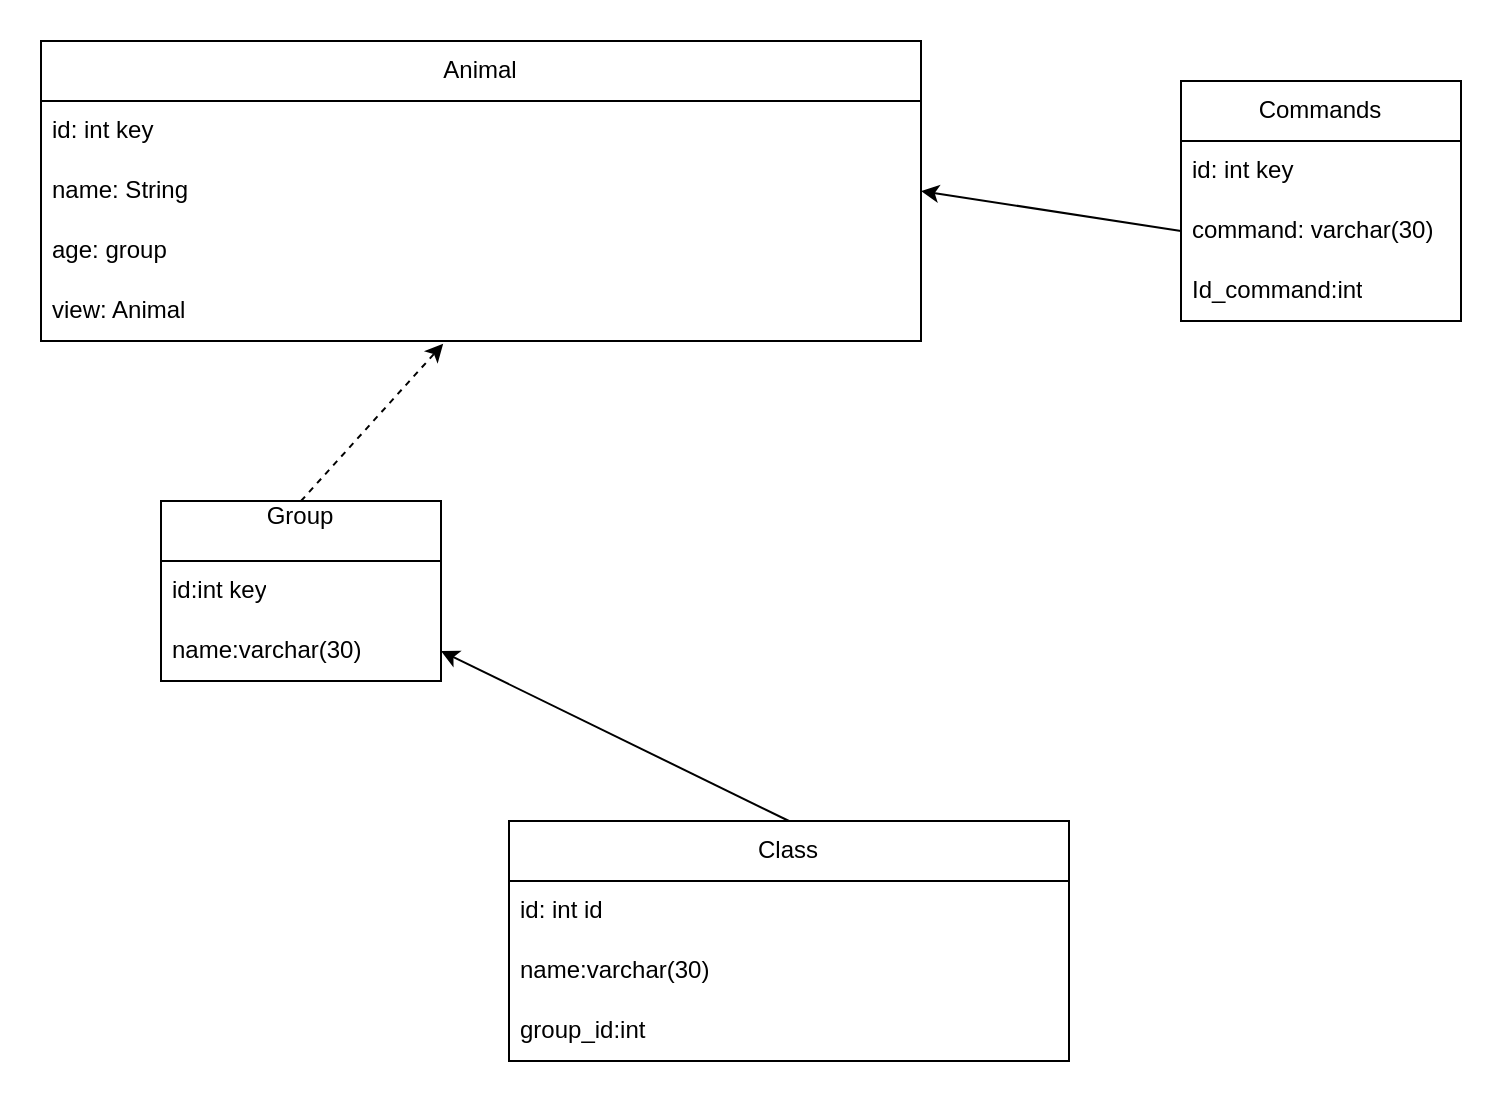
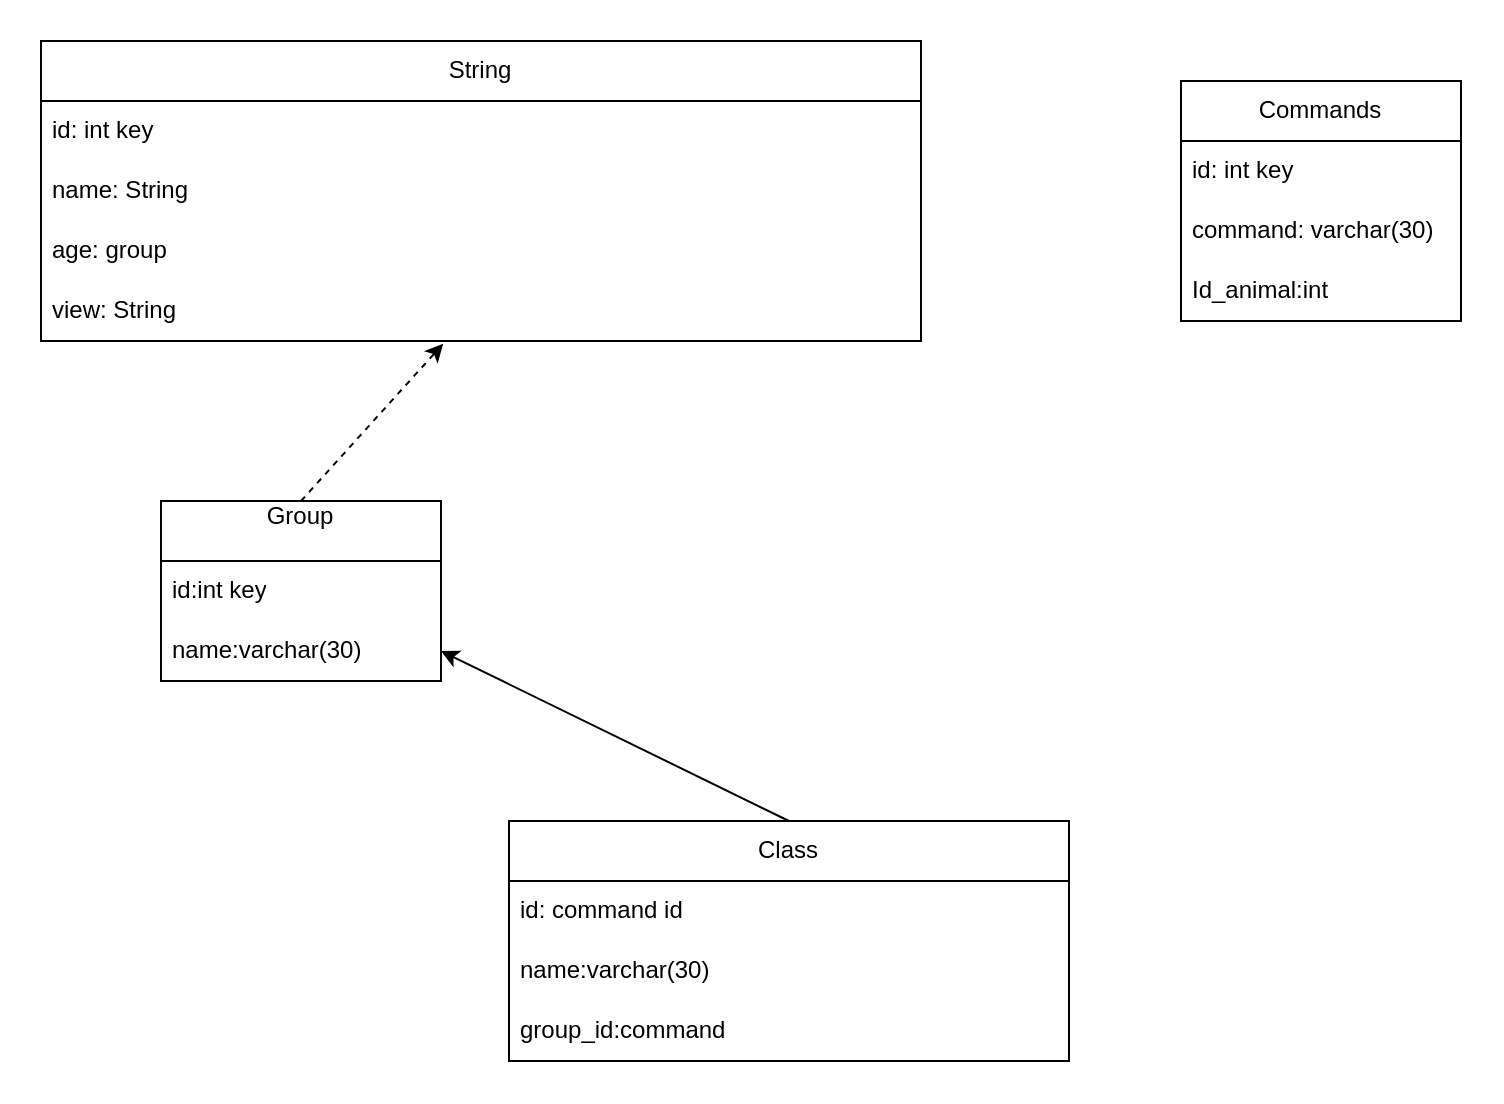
- <mxCell id="2" value="Animal" style="swimlane;fontStyle=0;childLayout=stackLayout;horizontal=1;startSize=30;horizontalStack=0;resizeParent=1;resizeParentMax=0;resizeLast=0;collapsible=1;marginBottom=0;whiteSpace=wrap;html=1;" parent="1" vertex="1"><mxGeometry x="20" y="20" width="440" height="150" as="geometry" /></mxCell>
+ <mxCell id="2" value="String" style="swimlane;fontStyle=0;childLayout=stackLayout;horizontal=1;startSize=30;horizontalStack=0;resizeParent=1;resizeParentMax=0;resizeLast=0;collapsible=1;marginBottom=0;whiteSpace=wrap;html=1;" parent="1" vertex="1"><mxGeometry x="20" y="20" width="440" height="150" as="geometry" /></mxCell>
- <mxCell id="15" value="" style="endArrow=classic;html=1;rounded=0;entryX=1;entryY=0.5;entryDx=0;entryDy=0;exitX=0;exitY=0.5;exitDx=0;exitDy=0;" parent="1" source="9" target="4" edge="1"><mxGeometry width="50" height="50" relative="1" as="geometry"><mxPoint x="490" y="120" as="sourcePoint" /><mxPoint x="540" y="70" as="targetPoint" /></mxGeometry></mxCell>
- <mxCell id="10" value="Id_command:int" style="text;strokeColor=none;fillColor=none;align=left;verticalAlign=middle;spacingLeft=4;spacingRight=4;overflow=hidden;points=[[0,0.5],[1,0.5]];portConstraint=eastwest;rotatable=0;whiteSpace=wrap;html=1;" parent="7" vertex="1"><mxGeometry y="90" width="140" height="30" as="geometry" /></mxCell>
+ <mxCell id="10" value="Id_animal:int" style="text;strokeColor=none;fillColor=none;align=left;verticalAlign=middle;spacingLeft=4;spacingRight=4;overflow=hidden;points=[[0,0.5],[1,0.5]];portConstraint=eastwest;rotatable=0;whiteSpace=wrap;html=1;" parent="7" vertex="1"><mxGeometry y="90" width="140" height="30" as="geometry" /></mxCell>
- <mxCell id="6" value="view: Animal" style="text;strokeColor=none;fillColor=none;align=left;verticalAlign=middle;spacingLeft=4;spacingRight=4;overflow=hidden;points=[[0,0.5],[1,0.5]];portConstraint=eastwest;rotatable=0;whiteSpace=wrap;html=1;" parent="2" vertex="1"><mxGeometry y="120" width="440" height="30" as="geometry" /></mxCell>
+ <mxCell id="6" value="view: String" style="text;strokeColor=none;fillColor=none;align=left;verticalAlign=middle;spacingLeft=4;spacingRight=4;overflow=hidden;points=[[0,0.5],[1,0.5]];portConstraint=eastwest;rotatable=0;whiteSpace=wrap;html=1;" parent="2" vertex="1"><mxGeometry y="120" width="440" height="30" as="geometry" /></mxCell>
- <mxCell id="12" value="id: int id" style="text;strokeColor=none;fillColor=none;align=left;verticalAlign=middle;spacingLeft=4;spacingRight=4;overflow=hidden;points=[[0,0.5],[1,0.5]];portConstraint=eastwest;rotatable=0;whiteSpace=wrap;html=1;" parent="11" vertex="1"><mxGeometry y="30" width="280" height="30" as="geometry" /></mxCell>
+ <mxCell id="12" value="id: command id" style="text;strokeColor=none;fillColor=none;align=left;verticalAlign=middle;spacingLeft=4;spacingRight=4;overflow=hidden;points=[[0,0.5],[1,0.5]];portConstraint=eastwest;rotatable=0;whiteSpace=wrap;html=1;" parent="11" vertex="1"><mxGeometry y="30" width="280" height="30" as="geometry" /></mxCell>
- <mxCell id="14" value="group_id:int" style="text;strokeColor=none;fillColor=none;align=left;verticalAlign=middle;spacingLeft=4;spacingRight=4;overflow=hidden;points=[[0,0.5],[1,0.5]];portConstraint=eastwest;rotatable=0;whiteSpace=wrap;html=1;" parent="11" vertex="1"><mxGeometry y="90" width="280" height="30" as="geometry" /></mxCell>
+ <mxCell id="14" value="group_id:command" style="text;strokeColor=none;fillColor=none;align=left;verticalAlign=middle;spacingLeft=4;spacingRight=4;overflow=hidden;points=[[0,0.5],[1,0.5]];portConstraint=eastwest;rotatable=0;whiteSpace=wrap;html=1;" parent="11" vertex="1"><mxGeometry y="90" width="280" height="30" as="geometry" /></mxCell>
